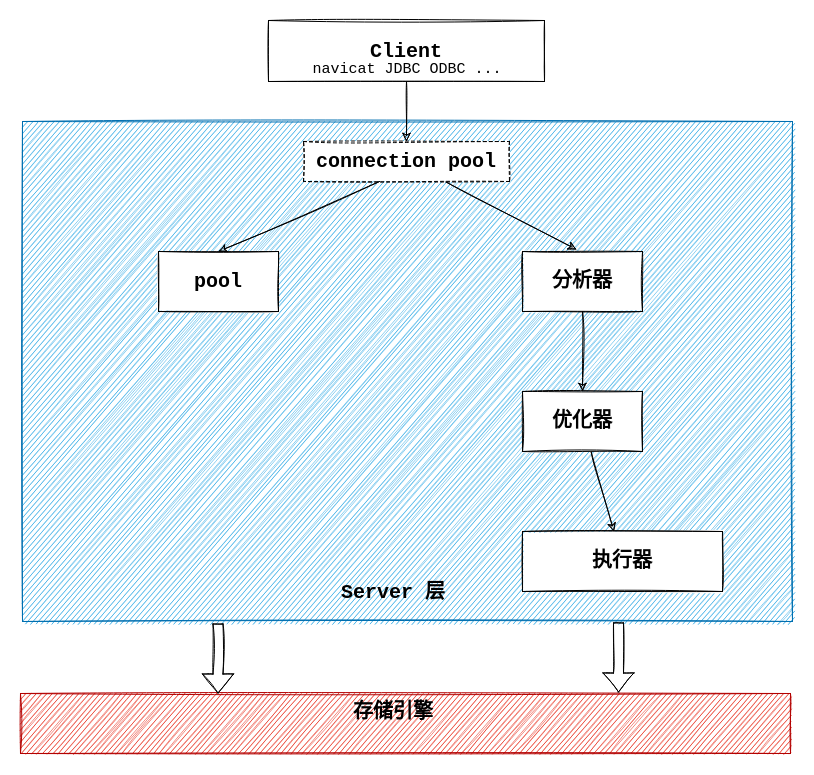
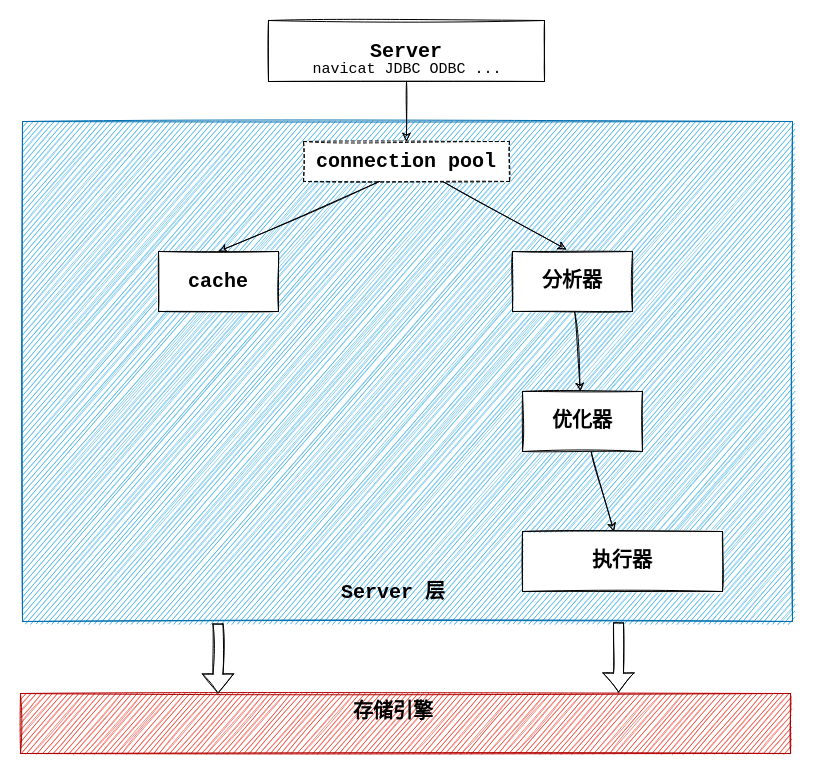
- <mxCell id="4" value="Client" style="whiteSpace=wrap;html=1;gradientDirection=south;glass=0;shadow=0;fontStyle=1;fontSize=20;fontFamily=Courier New;labelBackgroundColor=none;labelBorderColor=none;noLabel=0;portConstraintRotation=0;snapToPoint=0;fixDash=0;autosize=0;resizeWidth=0;resizeHeight=0;curveFitting=4.95;sketch=1;" parent="1" vertex="1"><mxGeometry x="268" y="20" width="276" height="61" as="geometry" /></mxCell>
+ <mxCell id="4" value="Server" style="whiteSpace=wrap;html=1;gradientDirection=south;glass=0;shadow=0;fontStyle=1;fontSize=20;fontFamily=Courier New;labelBackgroundColor=none;labelBorderColor=none;noLabel=0;portConstraintRotation=0;snapToPoint=0;fixDash=0;autosize=0;resizeWidth=0;resizeHeight=0;curveFitting=4.95;sketch=1;" parent="1" vertex="1"><mxGeometry x="268" y="20" width="276" height="61" as="geometry" /></mxCell>
- <mxCell id="8" value="pool" style="whiteSpace=wrap;html=1;shadow=0;fontFamily=Courier New;fontSize=20;fontStyle=1;gradientDirection=south;glass=0;curveFitting=4.95;sketch=1;" parent="1" vertex="1"><mxGeometry x="158" y="251" width="120" height="60" as="geometry" /></mxCell>
+ <mxCell id="8" value="cache" style="whiteSpace=wrap;html=1;shadow=0;fontFamily=Courier New;fontSize=20;fontStyle=1;gradientDirection=south;glass=0;curveFitting=4.95;sketch=1;" parent="1" vertex="1"><mxGeometry x="158" y="251" width="120" height="60" as="geometry" /></mxCell>
- <mxCell id="11" value="分析器" style="whiteSpace=wrap;html=1;shadow=0;fontFamily=Courier New;fontSize=20;fontStyle=1;gradientDirection=south;glass=0;curveFitting=4.95;sketch=1;" parent="1" vertex="1"><mxGeometry x="522" y="251" width="120" height="60" as="geometry" /></mxCell>
+ <mxCell id="11" value="分析器" style="whiteSpace=wrap;html=1;shadow=0;fontFamily=Courier New;fontSize=20;fontStyle=1;gradientDirection=south;glass=0;curveFitting=4.95;sketch=1;" parent="1" vertex="1"><mxGeometry x="512" y="251" width="120" height="60" as="geometry" /></mxCell>
